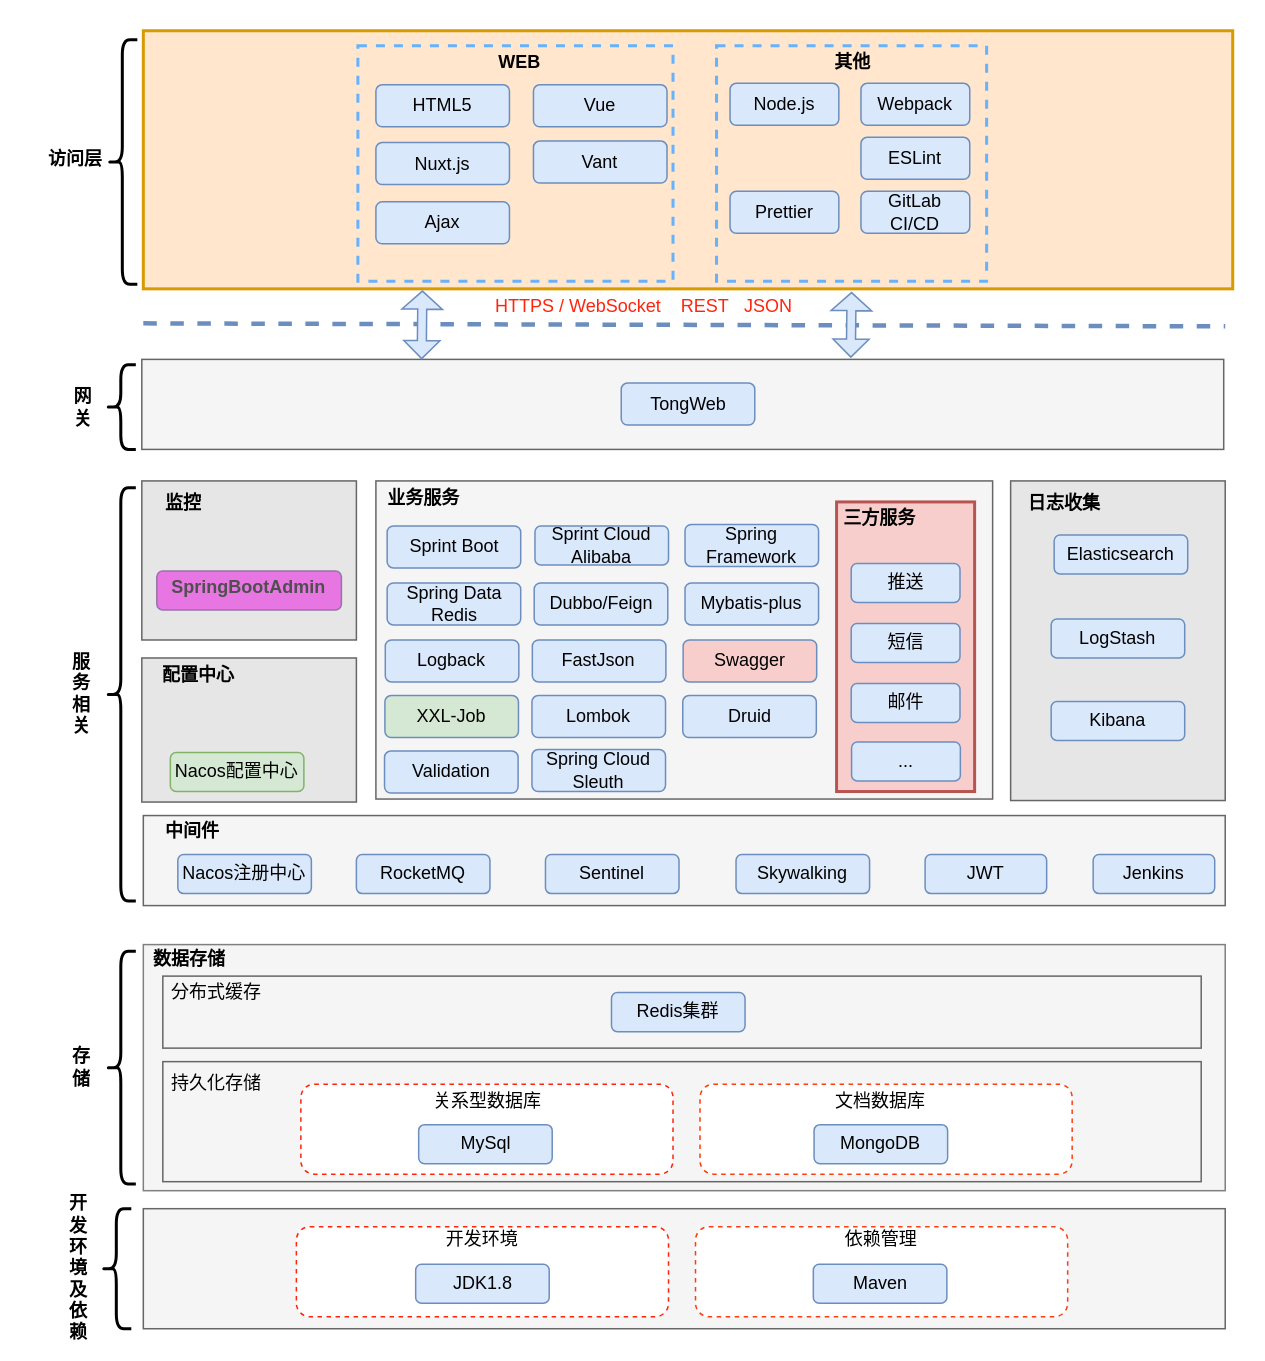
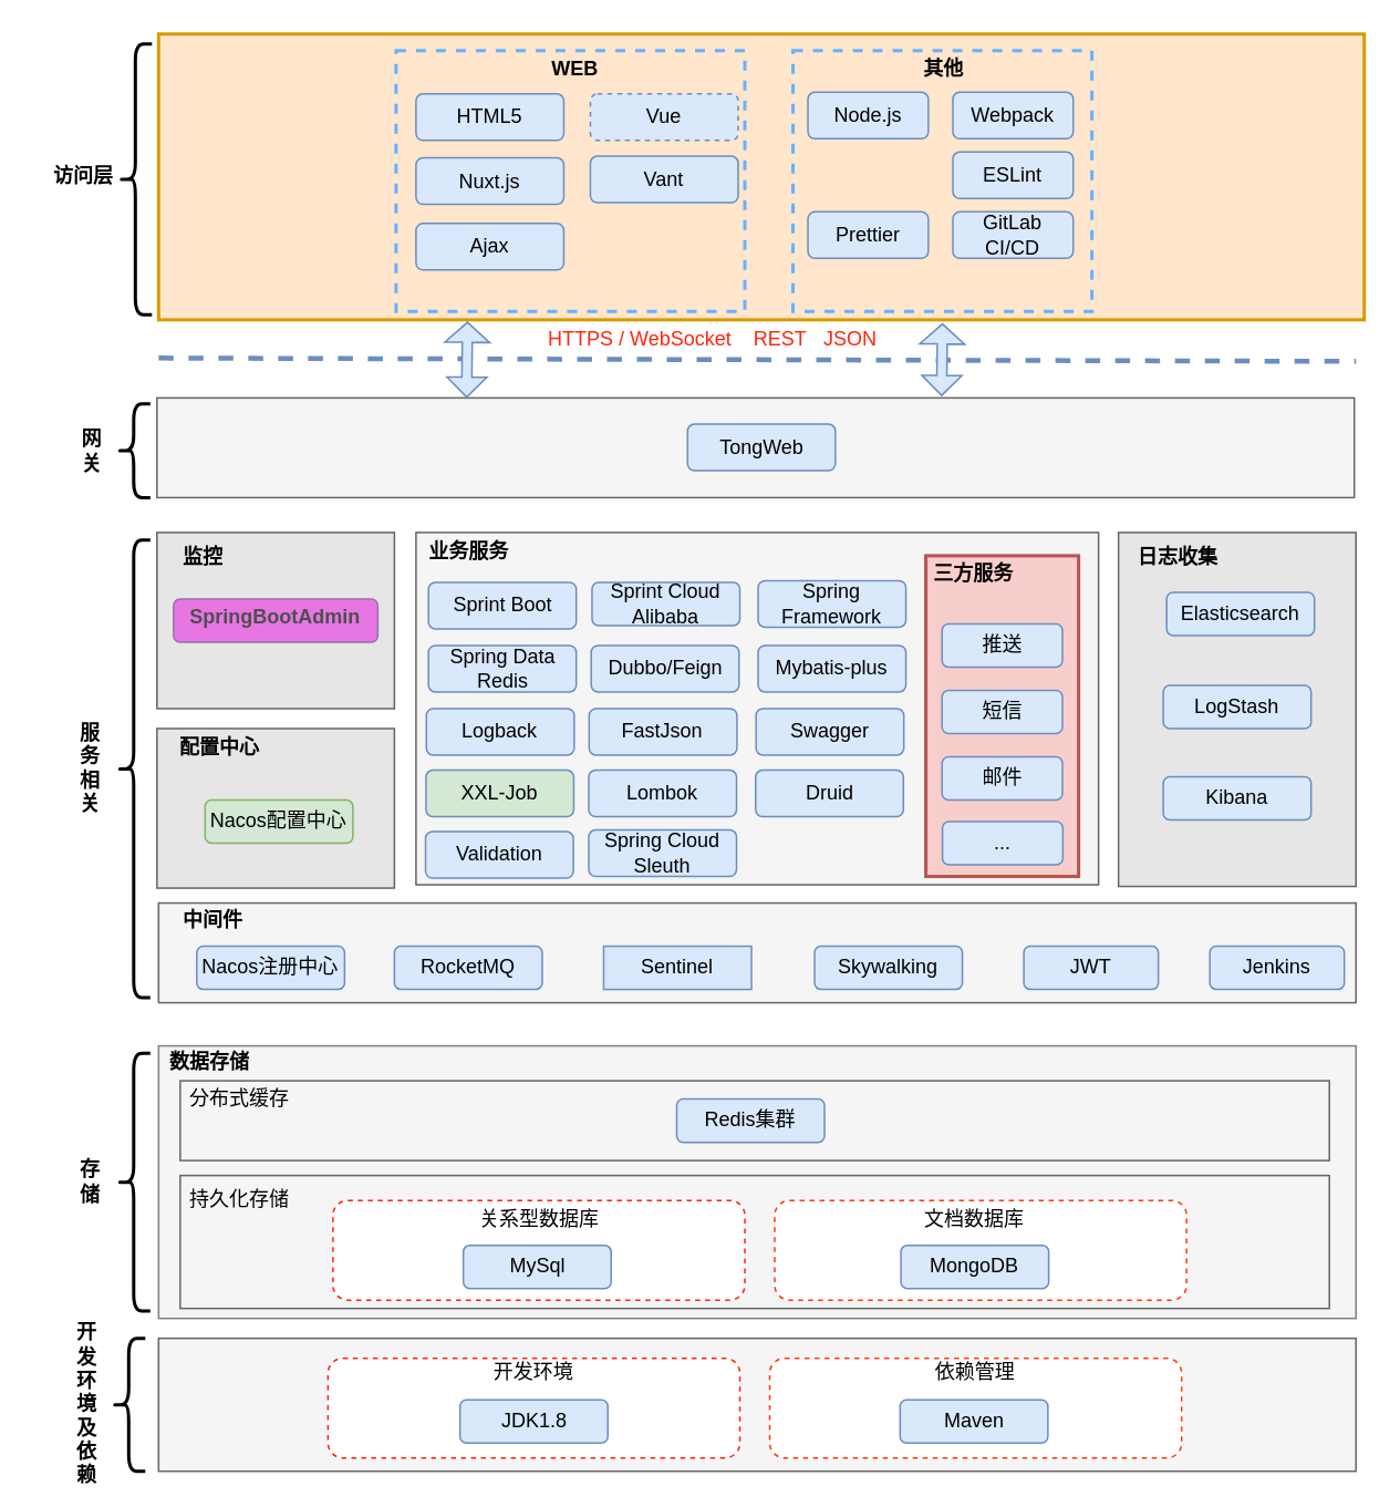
- <mxCell id="70" value="Vue" style="rounded=1;whiteSpace=wrap;html=1;strokeColor=#6c8ebf;fillColor=#dae8fc;fontFamily=Helvetica;" parent="1" vertex="1"><mxGeometry x="355" y="56" width="89" height="28" as="geometry" /></mxCell>
+ <mxCell id="70" value="Vue" style="rounded=1;whiteSpace=wrap;html=1;strokeColor=#6c8ebf;fillColor=#dae8fc;fontFamily=Helvetica;dashed=1;" parent="1" vertex="1"><mxGeometry x="355" y="56" width="89" height="28" as="geometry" /></mxCell>
- <mxCell id="28" value="&lt;h2 style=&quot;box-sizing: border-box; outline: 0px; margin: 8px 0px 16px; padding: 0px; color: rgb(79, 79, 79); line-height: 30px; overflow-wrap: break-word;&quot;&gt;&lt;font style=&quot;font-size: 12px&quot;&gt;SpringBootAdmin&lt;/font&gt;&lt;/h2&gt;" style="rounded=1;whiteSpace=wrap;html=1;strokeColor=#9673a6;fillColor=#E776E3;fontFamily=Helvetica;" parent="1" vertex="1"><mxGeometry x="104" y="380" width="123" height="26" as="geometry" /></mxCell>
+ <mxCell id="28" value="&lt;h2 style=&quot;box-sizing: border-box; outline: 0px; margin: 8px 0px 16px; padding: 0px; color: rgb(79, 79, 79); line-height: 30px; overflow-wrap: break-word;&quot;&gt;&lt;font style=&quot;font-size: 12px&quot;&gt;SpringBootAdmin&lt;/font&gt;&lt;/h2&gt;" style="rounded=1;whiteSpace=wrap;html=1;strokeColor=#9673a6;fillColor=#E776E3;fontFamily=Helvetica;" parent="1" vertex="1"><mxGeometry x="104" y="360" width="123" height="26" as="geometry" /></mxCell>
- <mxCell id="46" value="Swagger" style="rounded=1;whiteSpace=wrap;html=1;strokeColor=#6c8ebf;fillColor=#f8cecc;fontFamily=Helvetica;" parent="1" vertex="1"><mxGeometry x="454.75" y="426" width="89" height="28" as="geometry" /></mxCell>
+ <mxCell id="46" value="Swagger" style="rounded=1;whiteSpace=wrap;html=1;strokeColor=#6c8ebf;fillColor=#dae8fc;fontFamily=Helvetica;" parent="1" vertex="1"><mxGeometry x="454.75" y="426" width="89" height="28" as="geometry" /></mxCell>
- <mxCell id="35" value="Nacos配置中心" style="rounded=1;whiteSpace=wrap;html=1;strokeColor=#82b366;fillColor=#d5e8d4;fontFamily=Helvetica;" parent="1" vertex="1"><mxGeometry x="113" y="501" width="89" height="26" as="geometry" /></mxCell>
+ <mxCell id="35" value="Nacos配置中心" style="rounded=1;whiteSpace=wrap;html=1;strokeColor=#82b366;fillColor=#d5e8d4;fontFamily=Helvetica;" parent="1" vertex="1"><mxGeometry x="123" y="481" width="89" height="26" as="geometry" /></mxCell>
- <mxCell id="23" value="&lt;p class=&quot;MsoNormal&quot;&gt;Sentinel&lt;br&gt;&lt;/p&gt;" style="rounded=1;whiteSpace=wrap;html=1;strokeColor=#6c8ebf;fillColor=#dae8fc;fontFamily=Helvetica;verticalAlign=middle;fontSize=12;" parent="1" vertex="1"><mxGeometry x="363" y="569" width="89" height="26" as="geometry" /></mxCell>
+ <mxCell id="23" value="&lt;p class=&quot;MsoNormal&quot;&gt;Sentinel&lt;br&gt;&lt;/p&gt;" style="whiteSpace=wrap;html=1;strokeColor=#6c8ebf;fillColor=#dae8fc;fontFamily=Helvetica;verticalAlign=middle;fontSize=12;rounded=0;" parent="1" vertex="1"><mxGeometry x="363" y="569" width="89" height="26" as="geometry" /></mxCell>
